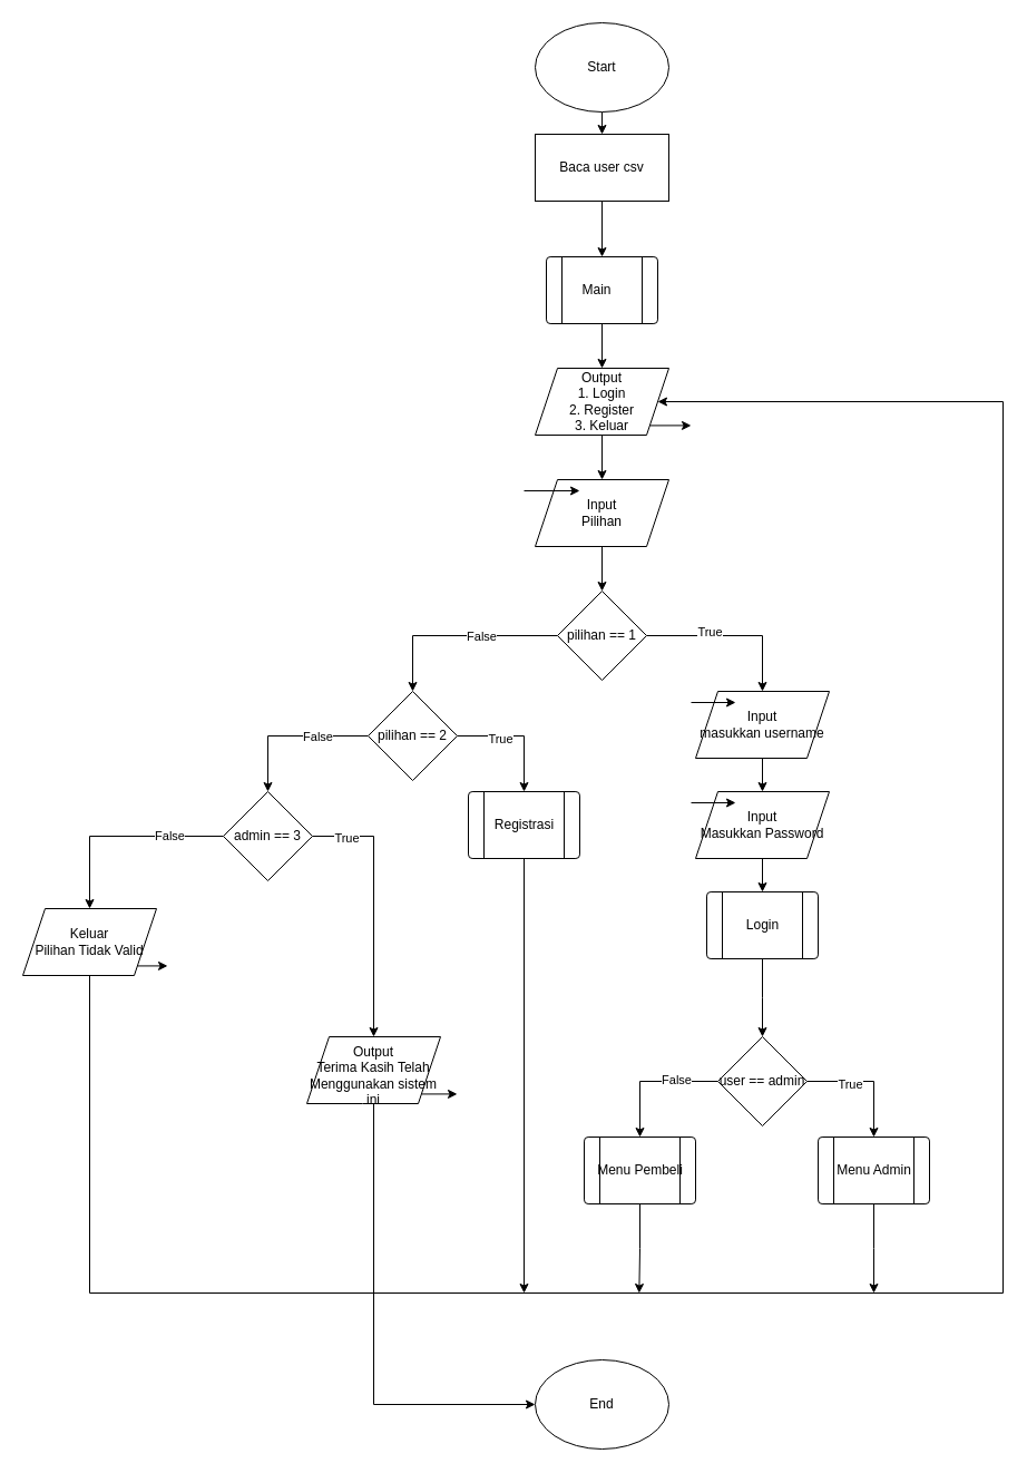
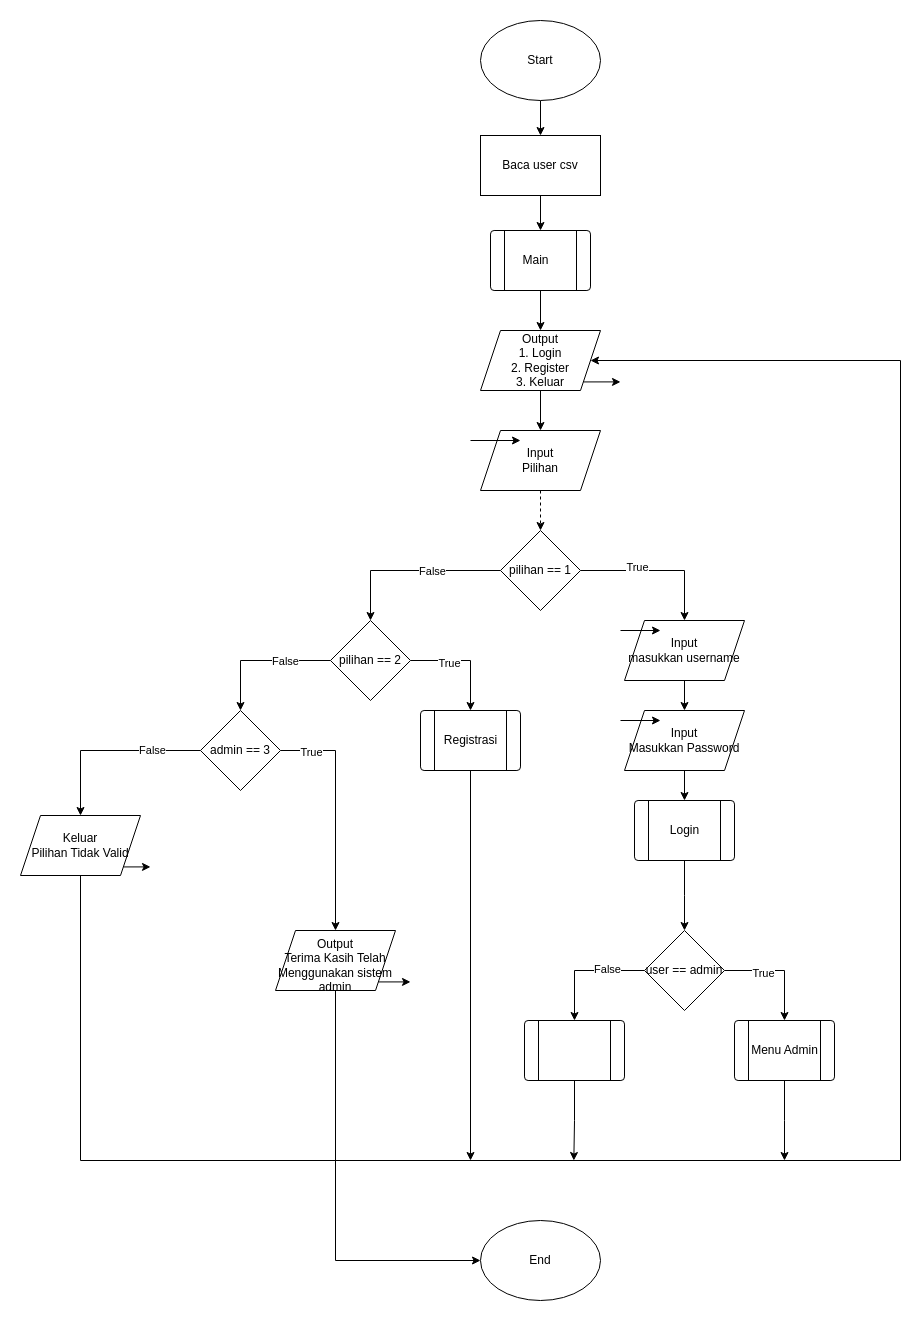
- <mxCell id="5" value="Baca user csv" style="whiteSpace=wrap;html=1;" parent="1" vertex="1"><mxGeometry x="480" y="120" width="120" height="60" as="geometry" /></mxCell>
+ <mxCell id="5" value="Baca user csv" style="whiteSpace=wrap;html=1;" parent="1" vertex="1"><mxGeometry x="480" y="135" width="120" height="60" as="geometry" /></mxCell>
- <mxCell id="12" value="" style="edgeStyle=orthogonalEdgeStyle;rounded=0;orthogonalLoop=1;jettySize=auto;html=1;" parent="1" source="13" target="19" edge="1"><mxGeometry relative="1" as="geometry" /></mxCell>
+ <mxCell id="12" value="" style="edgeStyle=orthogonalEdgeStyle;rounded=0;orthogonalLoop=1;jettySize=auto;html=1;dashed=1;" parent="1" source="13" target="19" edge="1"><mxGeometry relative="1" as="geometry" /></mxCell>
- <mxCell id="55" value="Output&lt;div&gt;Terima Kasih Telah Menggunakan sistem ini&lt;/div&gt;" style="shape=parallelogram;perimeter=parallelogramPerimeter;whiteSpace=wrap;html=1;fixedSize=1;verticalAlign=top;rounded=1;arcSize=0;" parent="1" vertex="1"><mxGeometry x="275" y="930" width="120" height="60" as="geometry" /></mxCell>
+ <mxCell id="55" value="Output&lt;div&gt;Terima Kasih Telah Menggunakan sistem admin&lt;/div&gt;" style="shape=parallelogram;perimeter=parallelogramPerimeter;whiteSpace=wrap;html=1;fixedSize=1;verticalAlign=top;rounded=1;arcSize=0;" parent="1" vertex="1"><mxGeometry x="275" y="930" width="120" height="60" as="geometry" /></mxCell>
- <mxCell id="39" value="Menu Pembeli" style="text;html=1;align=center;verticalAlign=middle;resizable=0;points=[];autosize=1;strokeColor=none;fillColor=none;" parent="1" vertex="1"><mxGeometry x="524" y="1035" width="100" height="30" as="geometry" /></mxCell>
